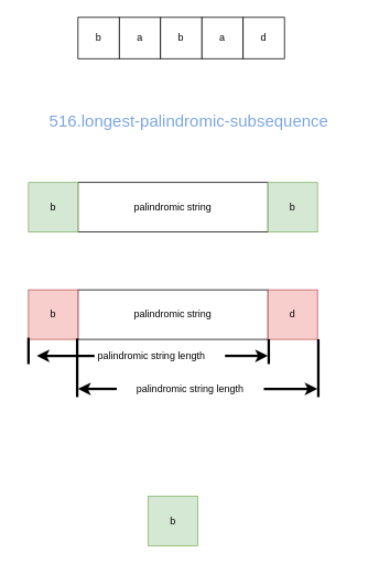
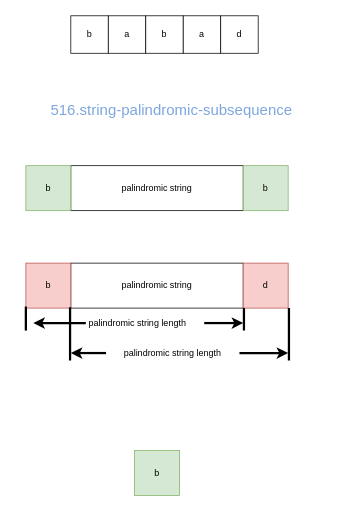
- <mxCell id="14" value="&lt;div&gt;516.longest-palindromic-subsequence&lt;br&gt;&lt;/div&gt;" style="text;html=1;strokeColor=none;fillColor=none;align=center;verticalAlign=middle;whiteSpace=wrap;rounded=0;fontSize=20;fontColor=#7EA6E0;" vertex="1" parent="1"><mxGeometry x="20" y="140" width="417" height="10" as="geometry" /></mxCell>
+ <mxCell id="14" value="&lt;div&gt;516.string-palindromic-subsequence&lt;br&gt;&lt;/div&gt;" style="text;html=1;strokeColor=none;fillColor=none;align=center;verticalAlign=middle;whiteSpace=wrap;rounded=0;fontSize=20;fontColor=#7EA6E0;" vertex="1" parent="1"><mxGeometry x="20" y="140" width="417" height="10" as="geometry" /></mxCell>
